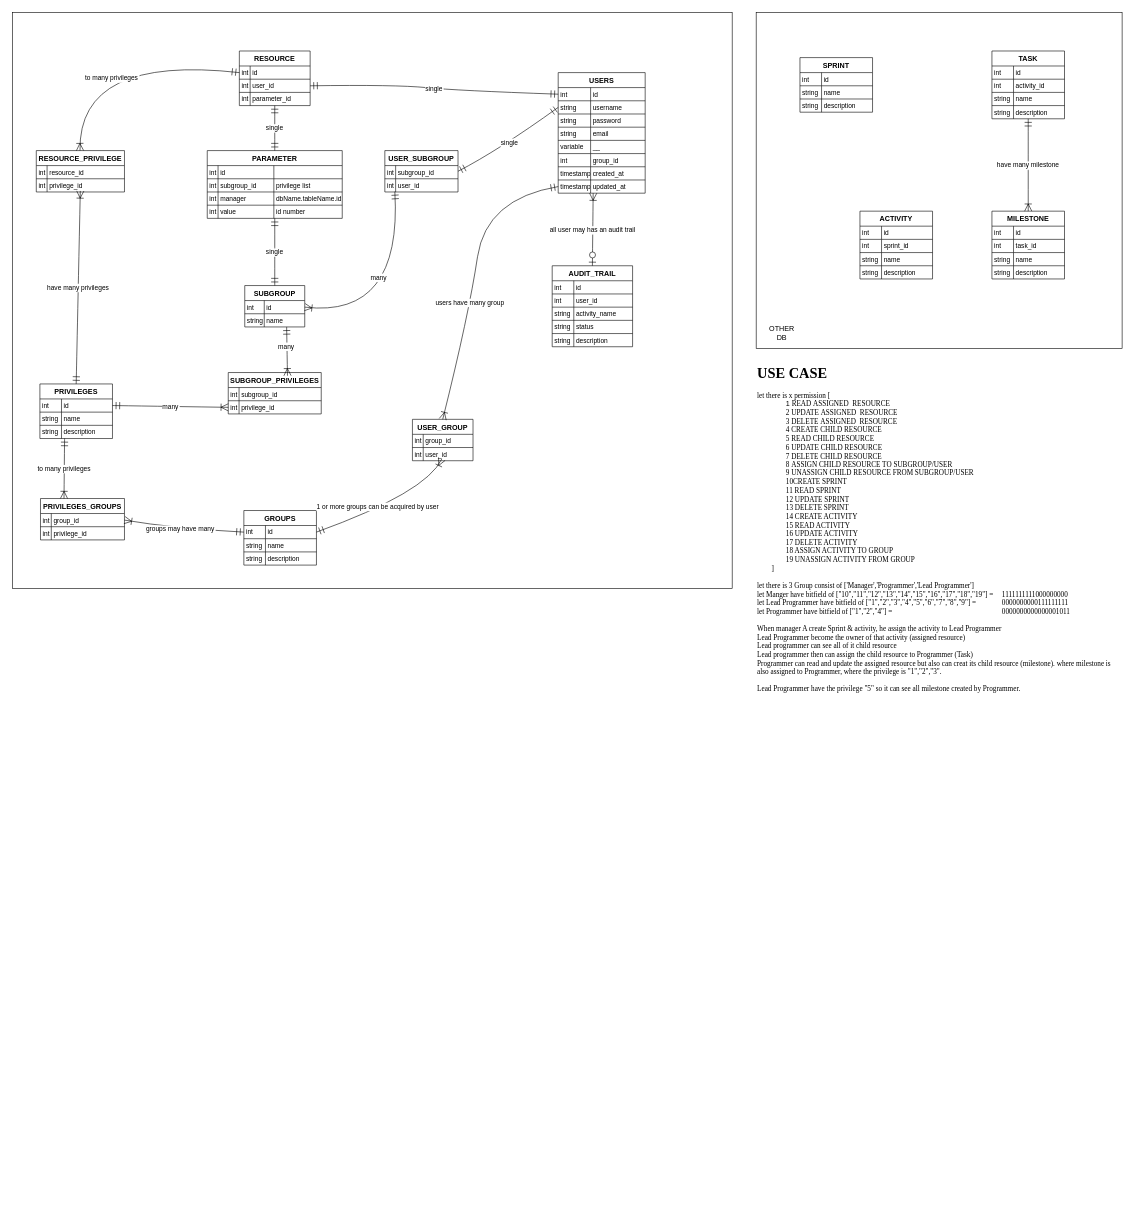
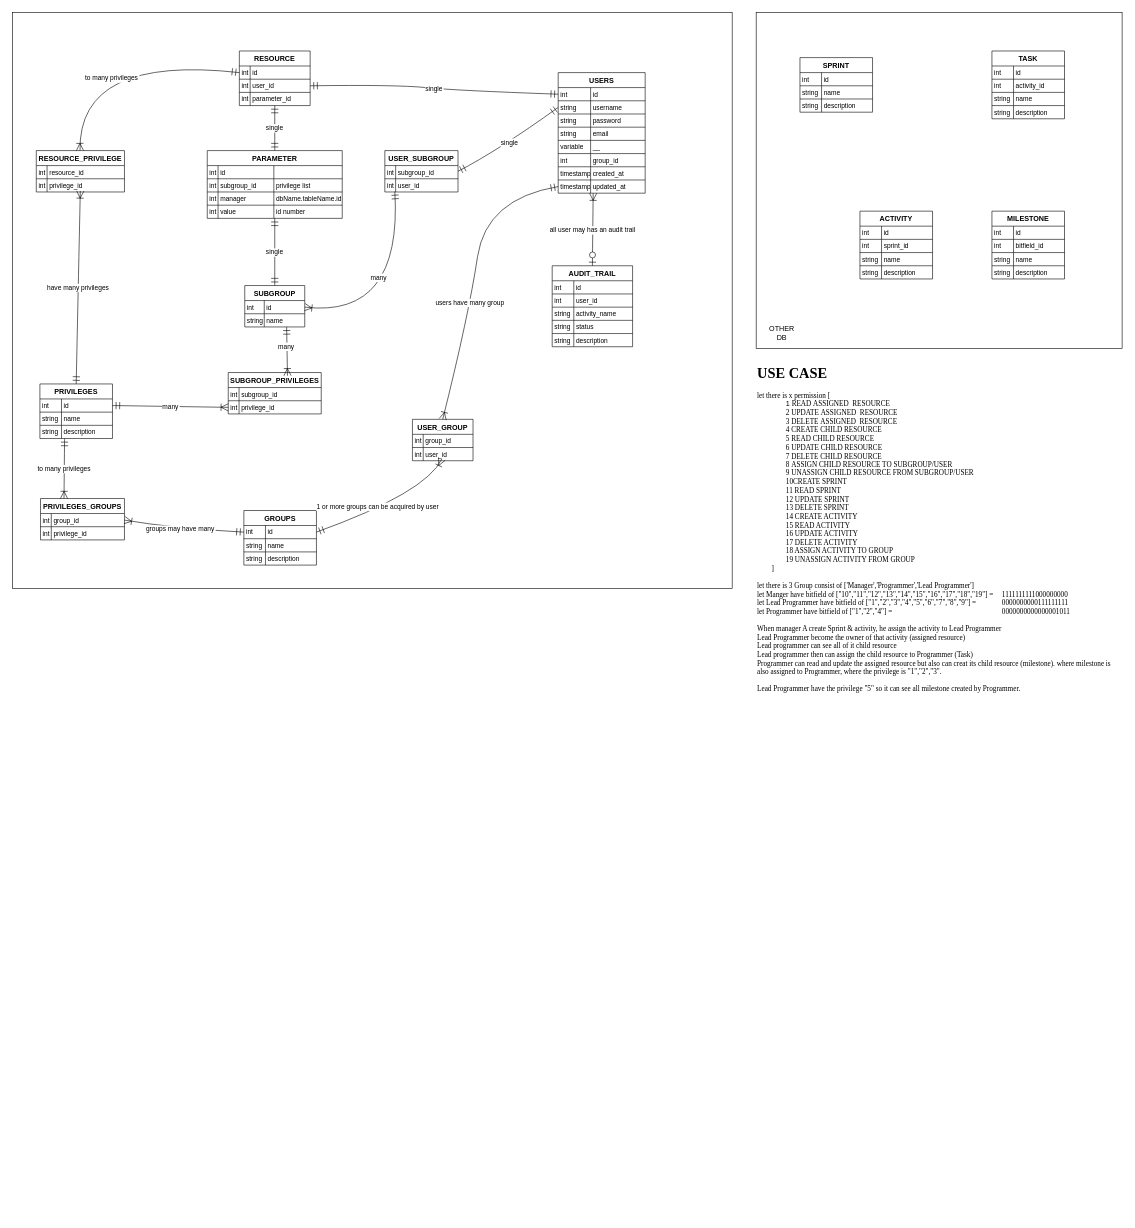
- <mxCell id="164" value="have many milestone" style="curved=1;startArrow=ERmandOne;startSize=10;;endArrow=ERoneToMany;endSize=10;;exitX=0.5;exitY=1;entryX=0.5;entryY=0;rounded=0;" edge="1" parent="1" source="102" target="115"><mxGeometry relative="1" as="geometry"><Array as="points" /></mxGeometry></mxCell>
- <mxCell id="121" value="task_id" style="shape=partialRectangle;connectable=0;fillColor=none;top=0;left=0;bottom=0;right=0;align=left;spacingLeft=2;overflow=hidden;fontSize=11;" vertex="1" parent="119"><mxGeometry x="36" width="85" height="22" as="geometry"><mxRectangle width="85" height="22" as="alternateBounds" /></mxGeometry></mxCell>
+ <mxCell id="121" value="bitfield_id" style="shape=partialRectangle;connectable=0;fillColor=none;top=0;left=0;bottom=0;right=0;align=left;spacingLeft=2;overflow=hidden;fontSize=11;" vertex="1" parent="119"><mxGeometry x="36" width="85" height="22" as="geometry"><mxRectangle width="85" height="22" as="alternateBounds" /></mxGeometry></mxCell>
